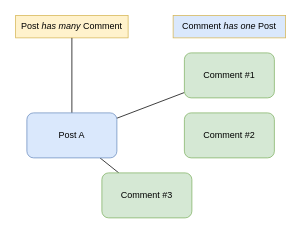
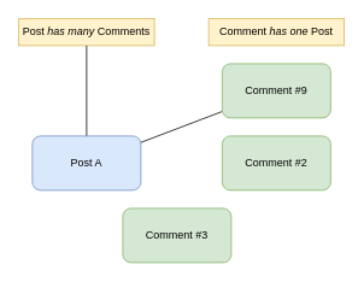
- <mxCell id="2" value="Post &lt;i&gt;has many&lt;/i&gt; Comment" style="rounded=0;whiteSpace=wrap;html=1;fillColor=#fff2cc;strokeColor=#d6b656;" vertex="1" parent="1"><mxGeometry x="20" y="20" width="150" height="30" as="geometry" /></mxCell>
+ <mxCell id="2" value="Post &lt;i&gt;has many&lt;/i&gt; Comments" style="rounded=0;whiteSpace=wrap;html=1;fillColor=#fff2cc;strokeColor=#d6b656;" vertex="1" parent="1"><mxGeometry x="20" y="20" width="150" height="30" as="geometry" /></mxCell>
- <mxCell id="10" value="Comment &lt;i&gt;has one&amp;nbsp;&lt;/i&gt;Post" style="rounded=0;whiteSpace=wrap;html=1;fillColor=#dae8fc;strokeColor=#d6b656;" vertex="1" parent="1"><mxGeometry x="230" y="20" width="150" height="30" as="geometry" /></mxCell>
+ <mxCell id="10" value="Comment &lt;i&gt;has one&amp;nbsp;&lt;/i&gt;Post" style="rounded=0;whiteSpace=wrap;html=1;fillColor=#fff2cc;strokeColor=#d6b656;" vertex="1" parent="1"><mxGeometry x="230" y="20" width="150" height="30" as="geometry" /></mxCell>
- <mxCell id="7" value="Comment #1" style="whiteSpace=wrap;html=1;rounded=1;fillColor=#d5e8d4;strokeColor=#82b366;" vertex="1" parent="1"><mxGeometry x="245" y="70" width="120" height="60" as="geometry" /></mxCell>
+ <mxCell id="7" value="Comment #9" style="whiteSpace=wrap;html=1;rounded=1;fillColor=#d5e8d4;strokeColor=#82b366;" vertex="1" parent="1"><mxGeometry x="245" y="70" width="120" height="60" as="geometry" /></mxCell>
- <mxCell id="5" value="" style="edgeStyle=none;rounded=0;orthogonalLoop=1;jettySize=auto;html=1;endArrow=none;endFill=0;" edge="1" parent="1" source="6" target="9"><mxGeometry relative="1" as="geometry" /></mxCell>
